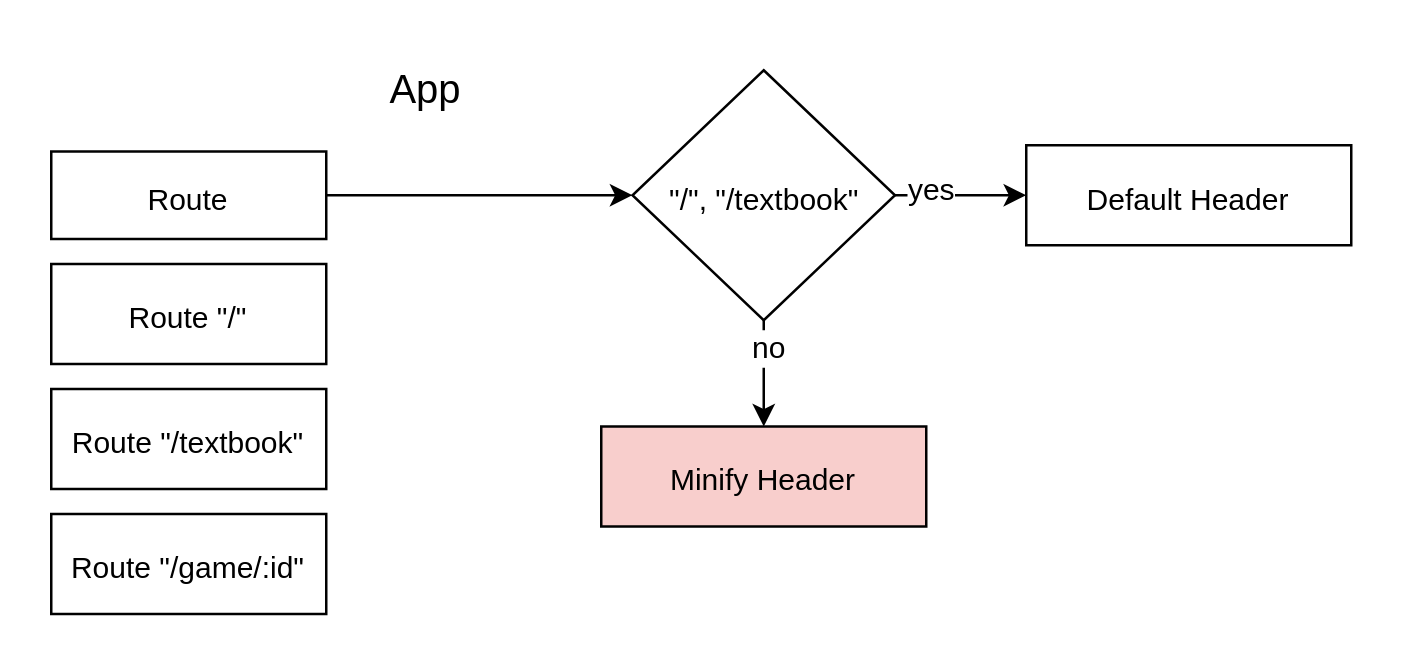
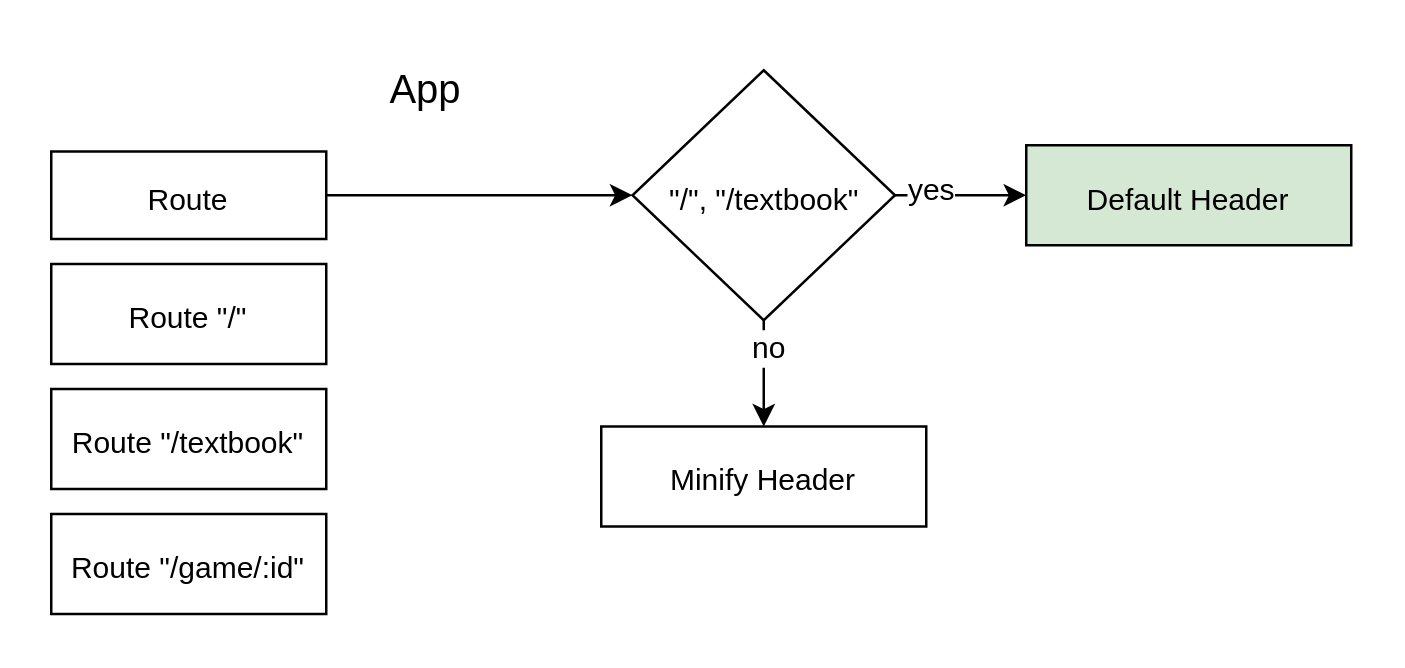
- <mxCell id="10" value="&lt;font style=&quot;font-size: 12px;&quot;&gt;Default Header&lt;/font&gt;" style="rounded=0;whiteSpace=wrap;html=1;strokeWidth=1;fontSize=16;" vertex="1" parent="1"><mxGeometry x="410" y="57.5" width="130" height="40" as="geometry" /></mxCell>
+ <mxCell id="10" value="&lt;font style=&quot;font-size: 12px;&quot;&gt;Default Header&lt;/font&gt;" style="rounded=0;whiteSpace=wrap;html=1;strokeWidth=1;fontSize=16;fillColor=#d5e8d4;" vertex="1" parent="1"><mxGeometry x="410" y="57.5" width="130" height="40" as="geometry" /></mxCell>
- <mxCell id="9" value="&lt;font style=&quot;font-size: 12px;&quot;&gt;Minify Header&lt;/font&gt;" style="rounded=0;whiteSpace=wrap;html=1;strokeWidth=1;fontSize=16;fillColor=#f8cecc;" vertex="1" parent="1"><mxGeometry x="240" y="170" width="130" height="40" as="geometry" /></mxCell>
+ <mxCell id="9" value="&lt;font style=&quot;font-size: 12px;&quot;&gt;Minify Header&lt;/font&gt;" style="rounded=0;whiteSpace=wrap;html=1;strokeWidth=1;fontSize=16;" vertex="1" parent="1"><mxGeometry x="240" y="170" width="130" height="40" as="geometry" /></mxCell>
